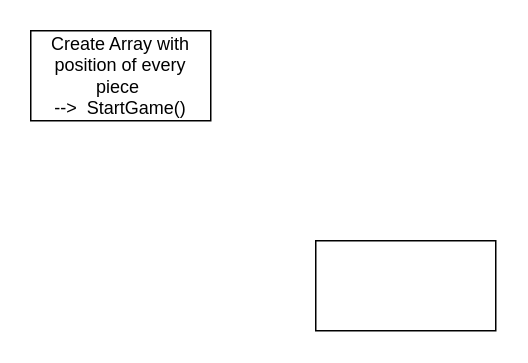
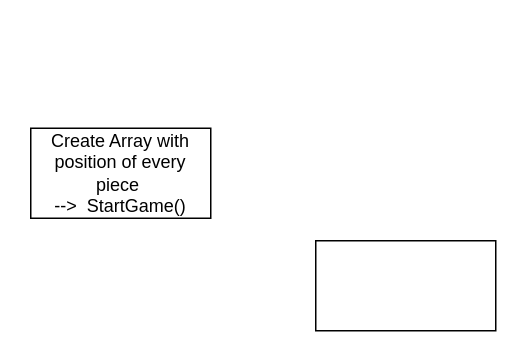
- <mxCell id="2" value="Create Array with position of every piece&amp;nbsp;&lt;br&gt;--&amp;gt;&amp;nbsp; StartGame()" style="rounded=0;whiteSpace=wrap;html=1;" vertex="1" parent="1"><mxGeometry x="20" y="20" width="120" height="60" as="geometry" /></mxCell>
+ <mxCell id="2" value="Create Array with position of every piece&amp;nbsp;&lt;br&gt;--&amp;gt;&amp;nbsp; StartGame()" style="rounded=0;whiteSpace=wrap;html=1;" vertex="1" parent="1"><mxGeometry x="20" y="85" width="120" height="60" as="geometry" /></mxCell>
